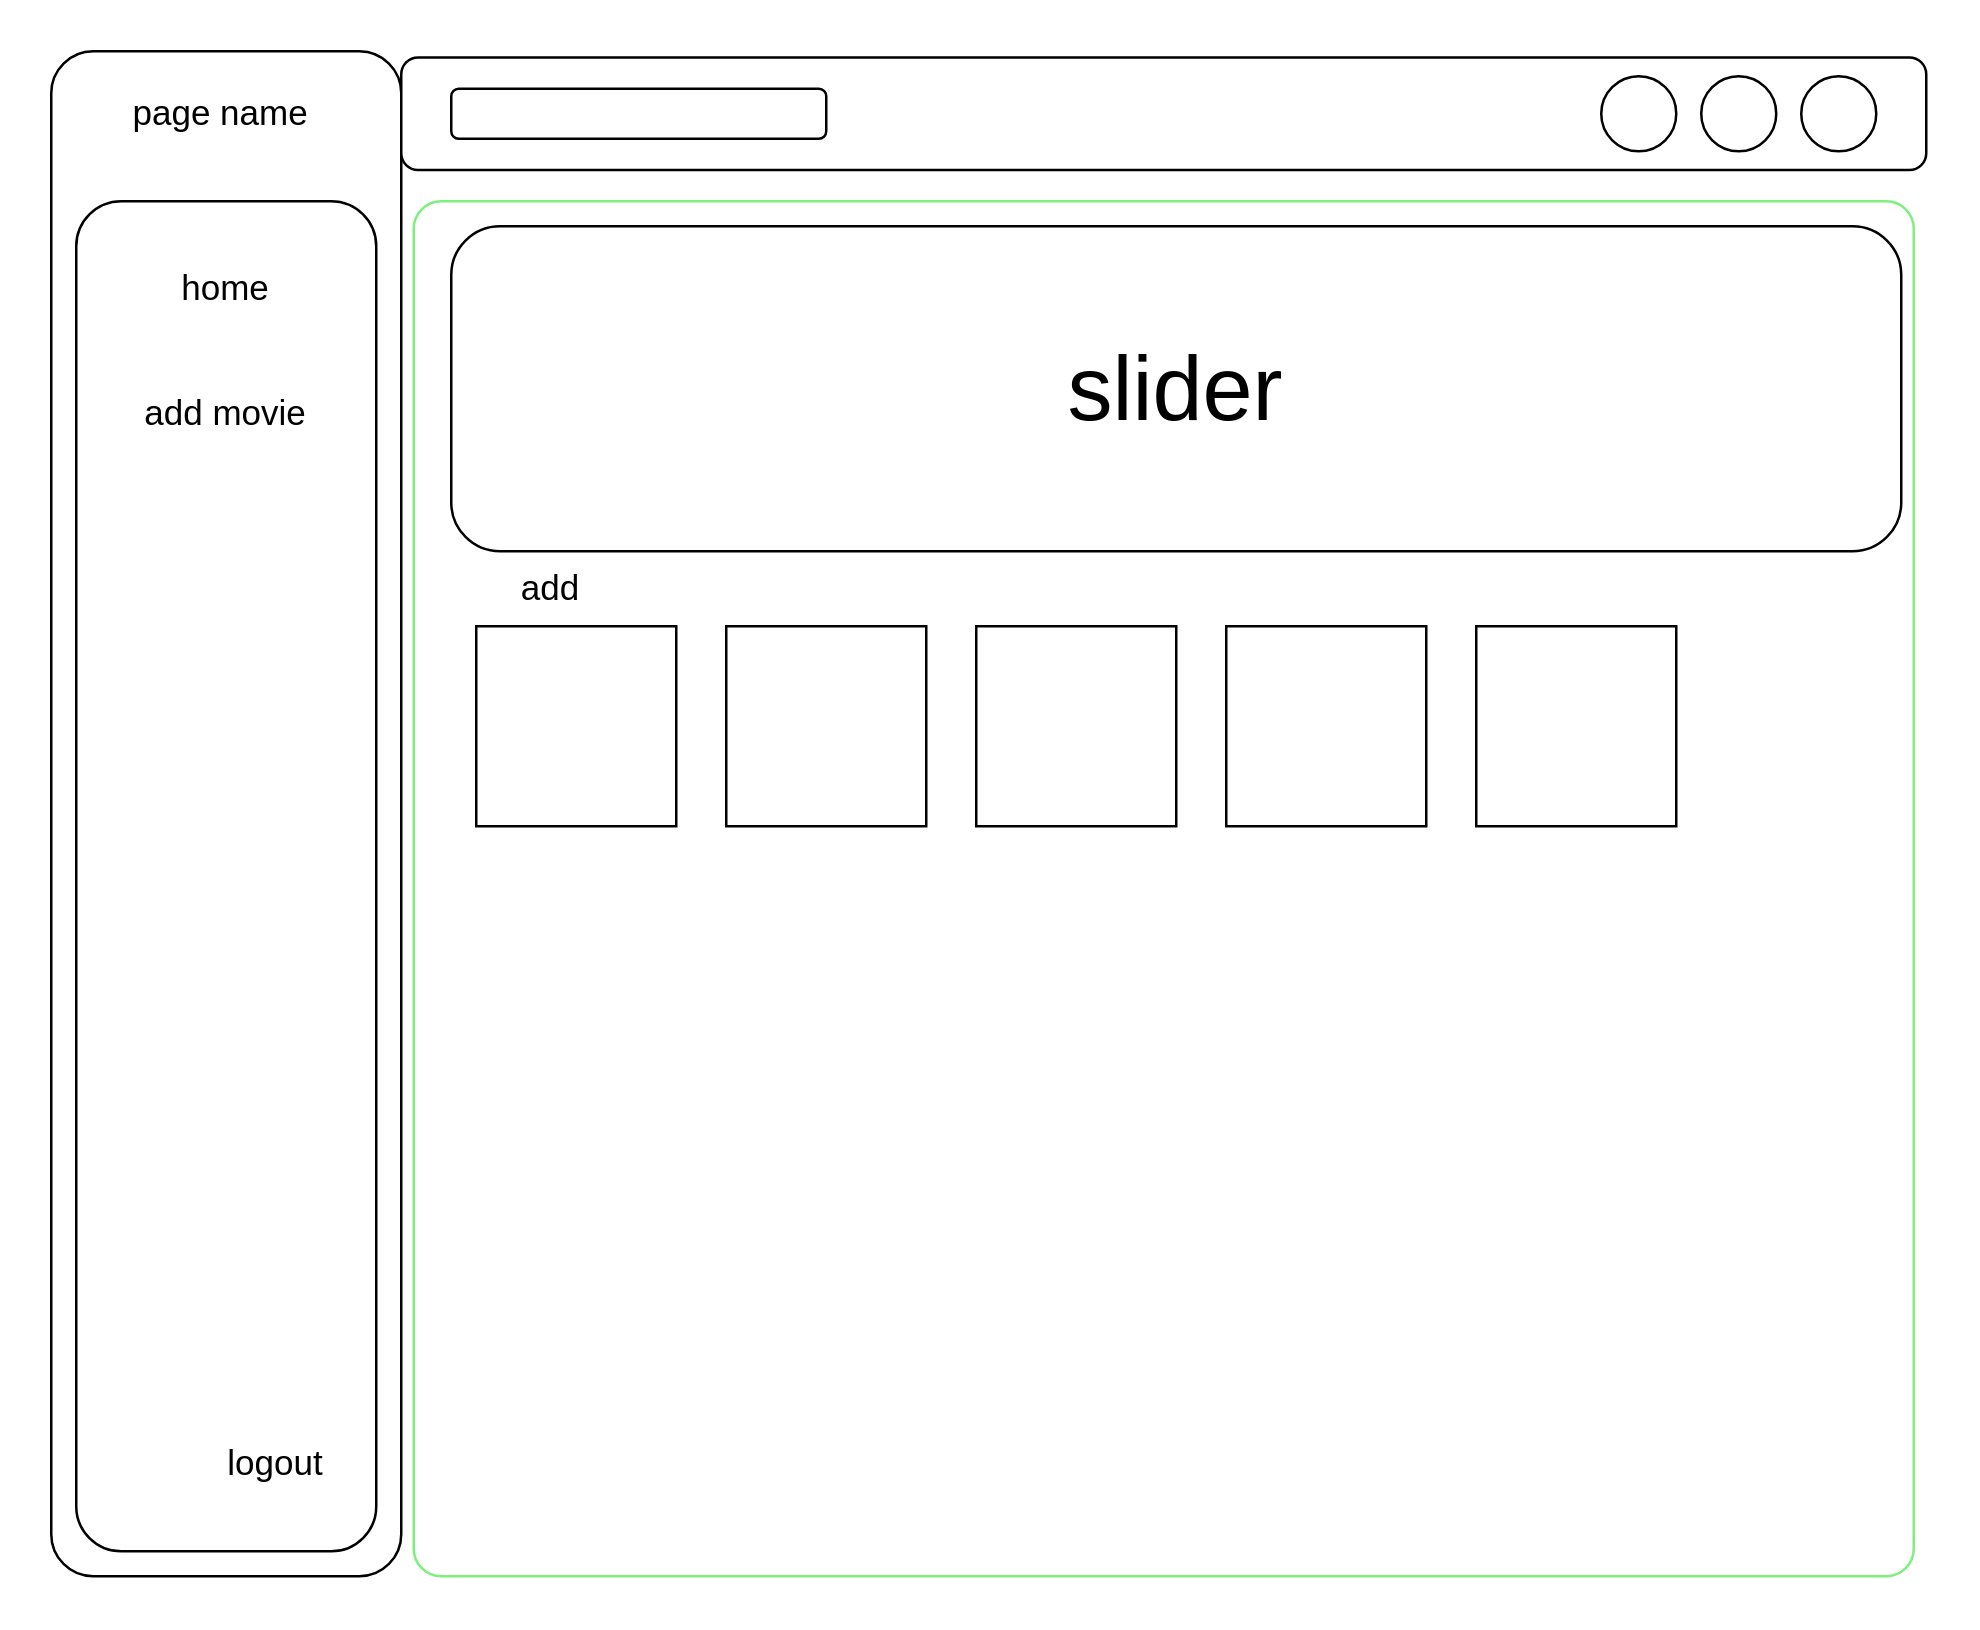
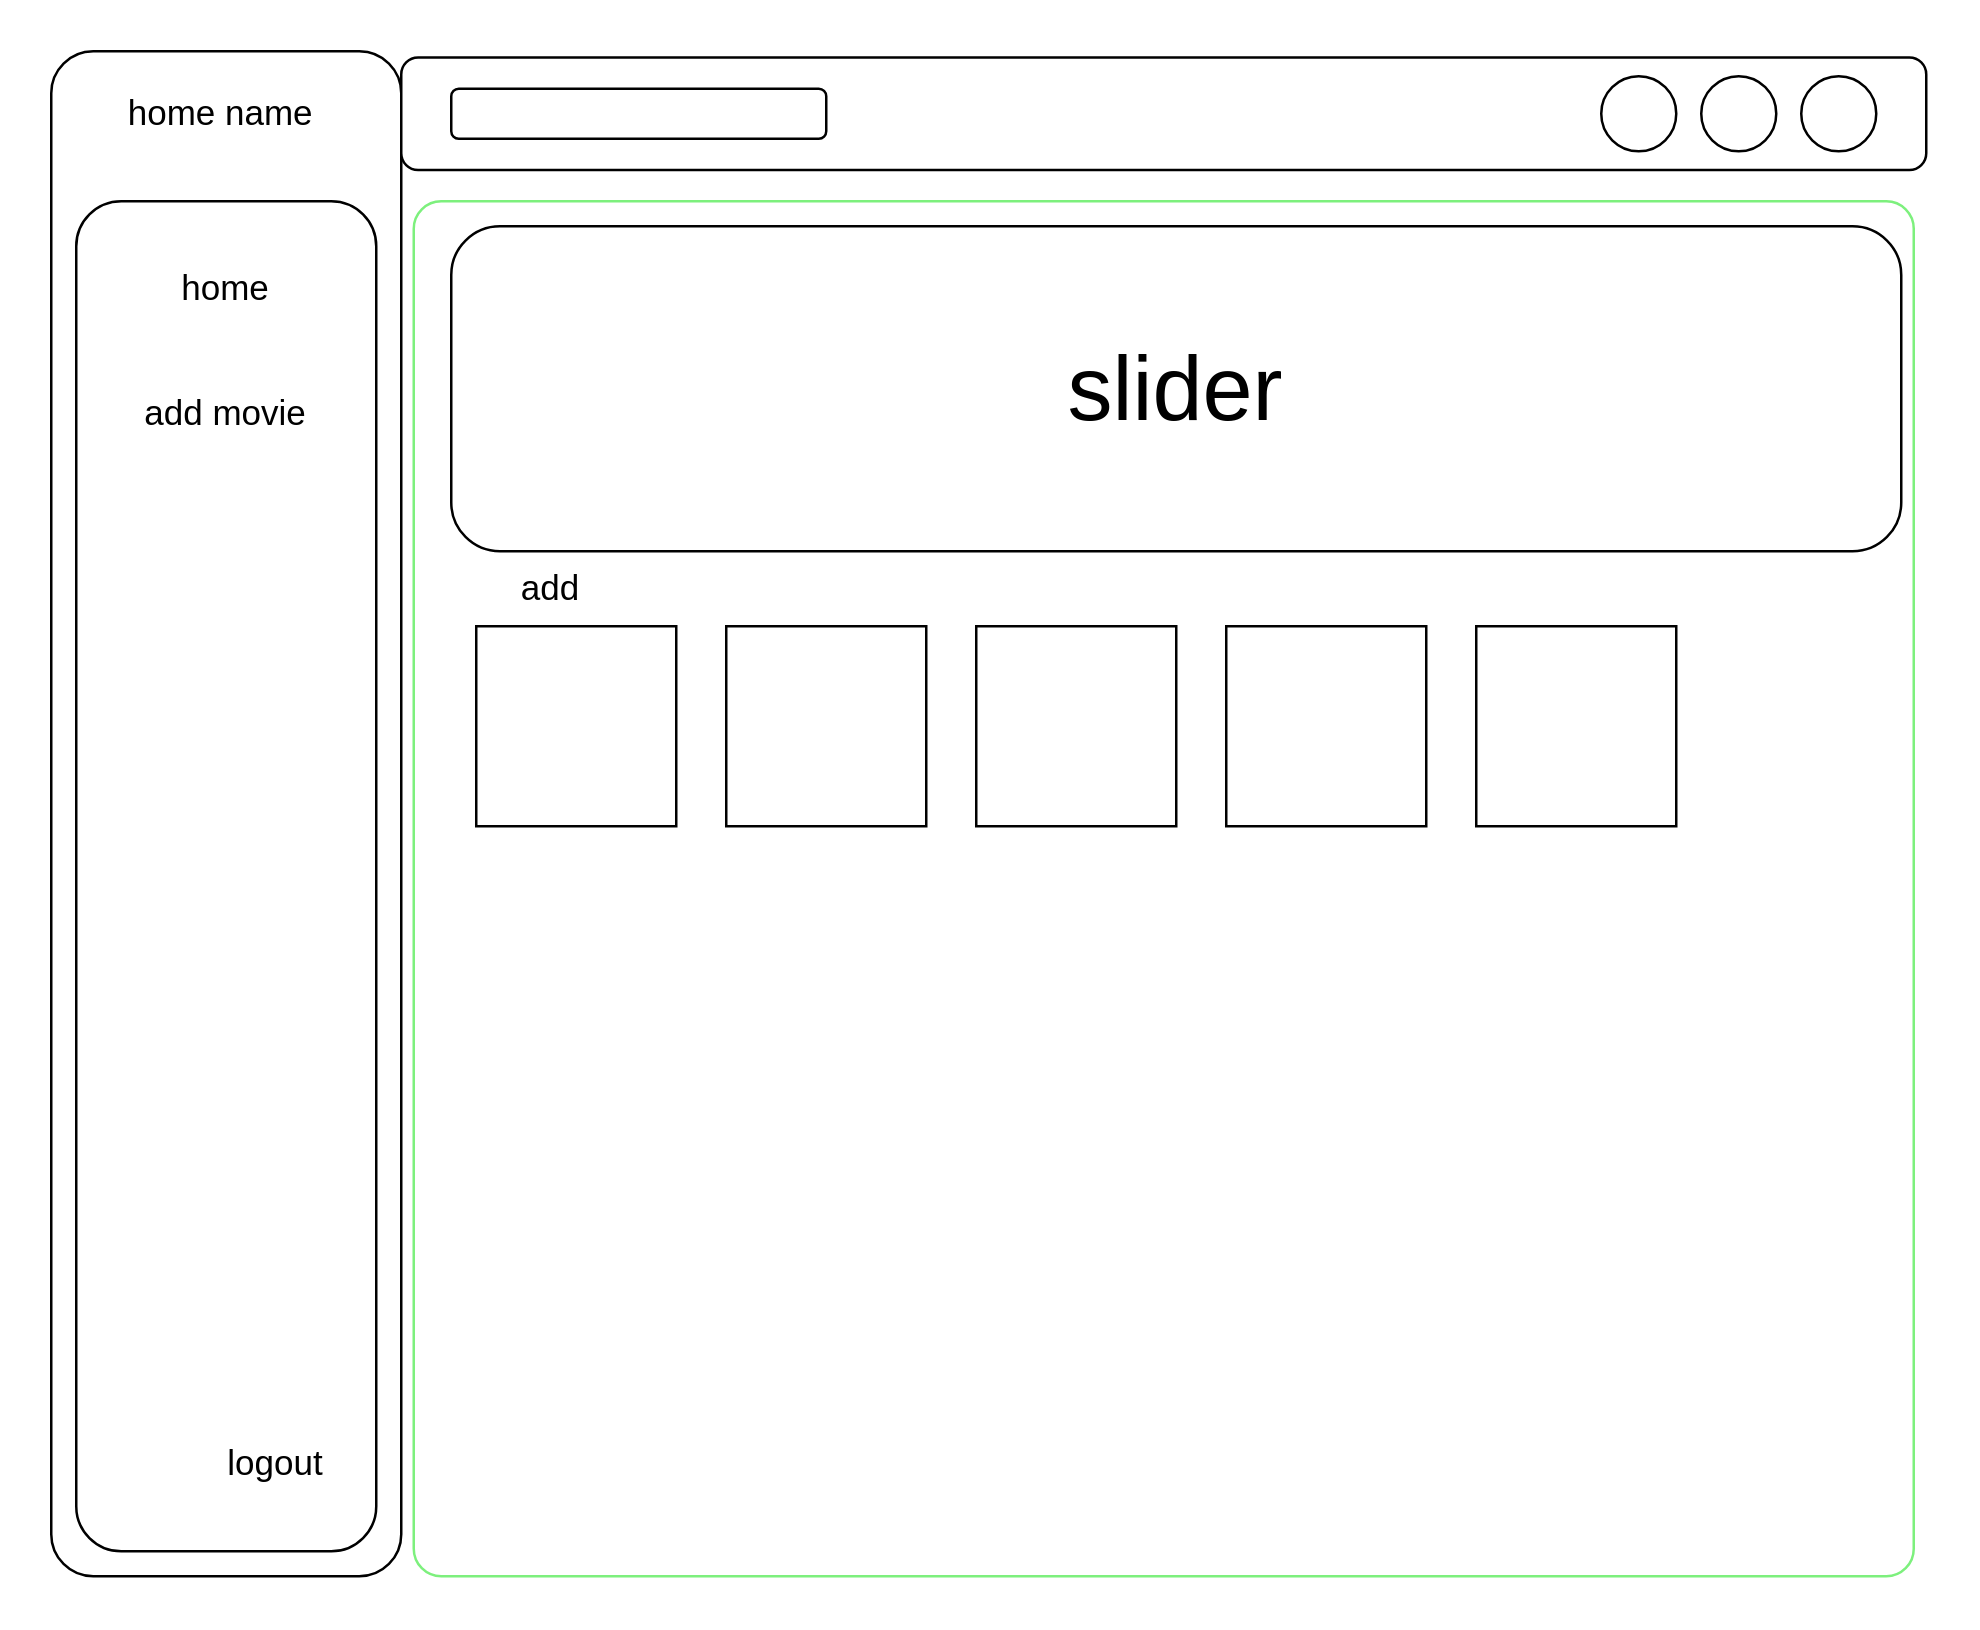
- <mxCell id="3" value="&lt;font style=&quot;font-size: 14px;&quot;&gt;page name&amp;nbsp;&lt;/font&gt;" style="text;html=1;strokeColor=none;fillColor=none;align=center;verticalAlign=middle;whiteSpace=wrap;rounded=0;" vertex="1" parent="1"><mxGeometry x="50" y="20" width="80" height="50" as="geometry" /></mxCell>
+ <mxCell id="3" value="&lt;font style=&quot;font-size: 14px;&quot;&gt;home name&amp;nbsp;&lt;/font&gt;" style="text;html=1;strokeColor=none;fillColor=none;align=center;verticalAlign=middle;whiteSpace=wrap;rounded=0;" vertex="1" parent="1"><mxGeometry x="50" y="20" width="80" height="50" as="geometry" /></mxCell>
